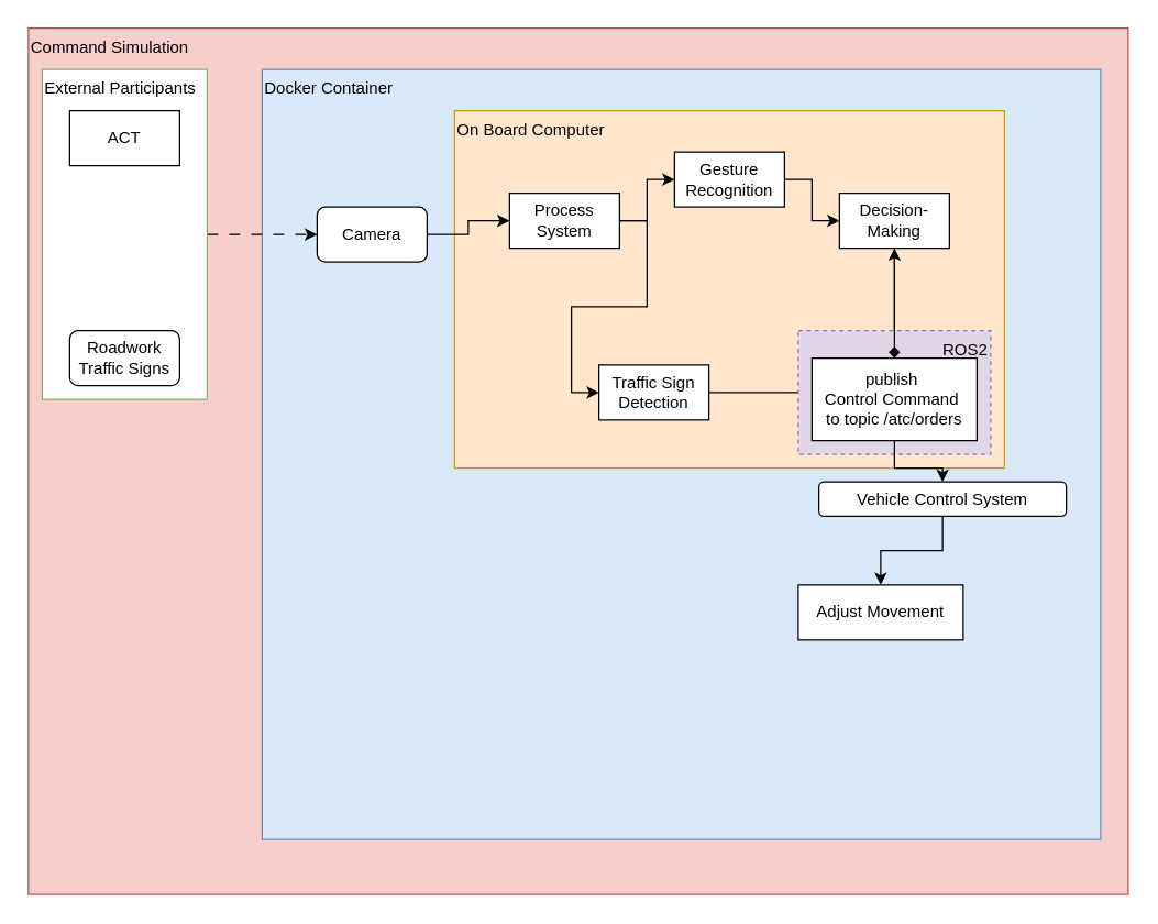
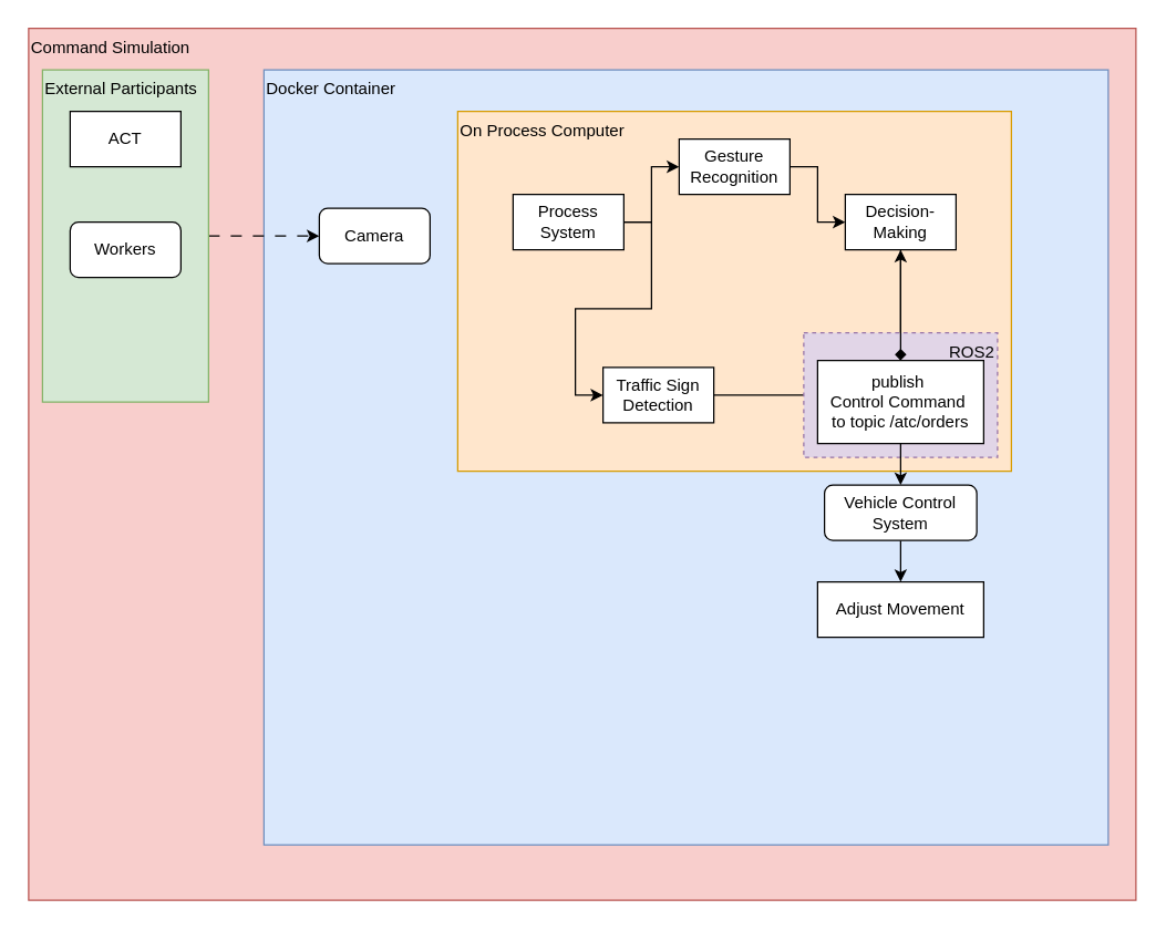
- <mxCell id="8" value="&lt;div&gt;External Participants&lt;br&gt;&lt;/div&gt;" style="rounded=0;whiteSpace=wrap;html=1;fillColor=#ffffff;verticalAlign=top;align=left;strokeColor=#82b366;" parent="1" vertex="1"><mxGeometry x="30" y="50" width="120" height="240" as="geometry" /></mxCell>
+ <mxCell id="8" value="&lt;div&gt;External Participants&lt;br&gt;&lt;/div&gt;" style="rounded=0;whiteSpace=wrap;html=1;fillColor=#d5e8d4;verticalAlign=top;align=left;strokeColor=#82b366;" parent="1" vertex="1"><mxGeometry x="30" y="50" width="120" height="240" as="geometry" /></mxCell>
- <mxCell id="4" value="On Board Computer" style="rounded=0;whiteSpace=wrap;html=1;fillColor=#ffe6cc;verticalAlign=top;align=left;strokeColor=#d79b00;" parent="1" vertex="1"><mxGeometry x="330" y="80" width="400" height="260" as="geometry" /></mxCell>
+ <mxCell id="4" value="On Process Computer" style="rounded=0;whiteSpace=wrap;html=1;fillColor=#ffe6cc;verticalAlign=top;align=left;strokeColor=#d79b00;" parent="1" vertex="1"><mxGeometry x="330" y="80" width="400" height="260" as="geometry" /></mxCell>
- <mxCell id="16" value="Gesture Recognition" style="rounded=0;whiteSpace=wrap;html=1;" parent="1" vertex="1"><mxGeometry x="490" y="110" width="80" height="40" as="geometry" /></mxCell>
+ <mxCell id="16" value="Gesture Recognition" style="rounded=0;whiteSpace=wrap;html=1;" parent="1" vertex="1"><mxGeometry x="490" y="100" width="80" height="40" as="geometry" /></mxCell>
- <mxCell id="5" style="edgeStyle=orthogonalEdgeStyle;rounded=0;orthogonalLoop=1;jettySize=auto;html=1;exitX=1;exitY=0.5;exitDx=0;exitDy=0;entryX=0;entryY=0.5;entryDx=0;entryDy=0;" parent="1" source="6" target="14" edge="1"><mxGeometry relative="1" as="geometry"><mxPoint x="370" y="160.238" as="targetPoint" /><mxPoint x="350" y="160" as="sourcePoint" /><Array as="points"><mxPoint x="340" y="170" /><mxPoint x="340" y="160" /></Array></mxGeometry></mxCell>
+ <mxCell id="10" value="Workers" style="rounded=1;whiteSpace=wrap;html=1;" parent="1" vertex="1"><mxGeometry x="50" y="160" width="80" height="40" as="geometry" /></mxCell>
- <mxCell id="11" value="&lt;div&gt;Roadwork&lt;/div&gt;&lt;div&gt;Traffic Signs&lt;br&gt;&lt;/div&gt;" style="rounded=1;whiteSpace=wrap;html=1;" parent="1" vertex="1"><mxGeometry x="50" y="240" width="80" height="40" as="geometry" /></mxCell>
- <mxCell id="21" value="Vehicle Control System" style="rounded=1;whiteSpace=wrap;html=1;" parent="1" vertex="1"><mxGeometry x="595" y="350" width="180" height="25" as="geometry" /></mxCell>
+ <mxCell id="21" value="Vehicle Control System" style="rounded=1;whiteSpace=wrap;html=1;" parent="1" vertex="1"><mxGeometry x="595" y="350" width="110" height="40" as="geometry" /></mxCell>
- <mxCell id="22" value="Adjust Movement" style="rounded=0;whiteSpace=wrap;html=1;" parent="1" vertex="1"><mxGeometry x="580" y="425" width="120" height="40" as="geometry" /></mxCell>
+ <mxCell id="22" value="Adjust Movement" style="rounded=0;whiteSpace=wrap;html=1;" parent="1" vertex="1"><mxGeometry x="590" y="420" width="120" height="40" as="geometry" /></mxCell>
